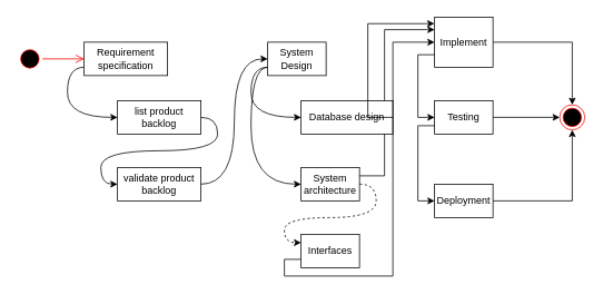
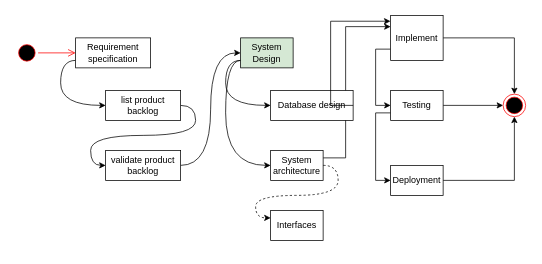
- <mxCell id="10" value="System Design" style="whiteSpace=wrap;html=1;align=center;" vertex="1" parent="1"><mxGeometry x="320" y="50" width="70" height="40" as="geometry" /></mxCell>
+ <mxCell id="10" value="System Design" style="whiteSpace=wrap;html=1;align=center;fillColor=#d5e8d4;" vertex="1" parent="1"><mxGeometry x="320" y="50" width="70" height="40" as="geometry" /></mxCell>
- <mxCell id="15" style="edgeStyle=orthogonalEdgeStyle;rounded=0;orthogonalLoop=1;jettySize=auto;html=1;exitX=0;exitY=0.75;exitDx=0;exitDy=0;entryX=0;entryY=0.5;entryDx=0;entryDy=0;" edge="1" parent="1" source="16" target="26"><mxGeometry relative="1" as="geometry"><Array as="points"><mxPoint x="340" y="310" /><mxPoint x="340" y="330" /><mxPoint x="470" y="330" /><mxPoint x="470" y="50" /></Array></mxGeometry></mxCell>
